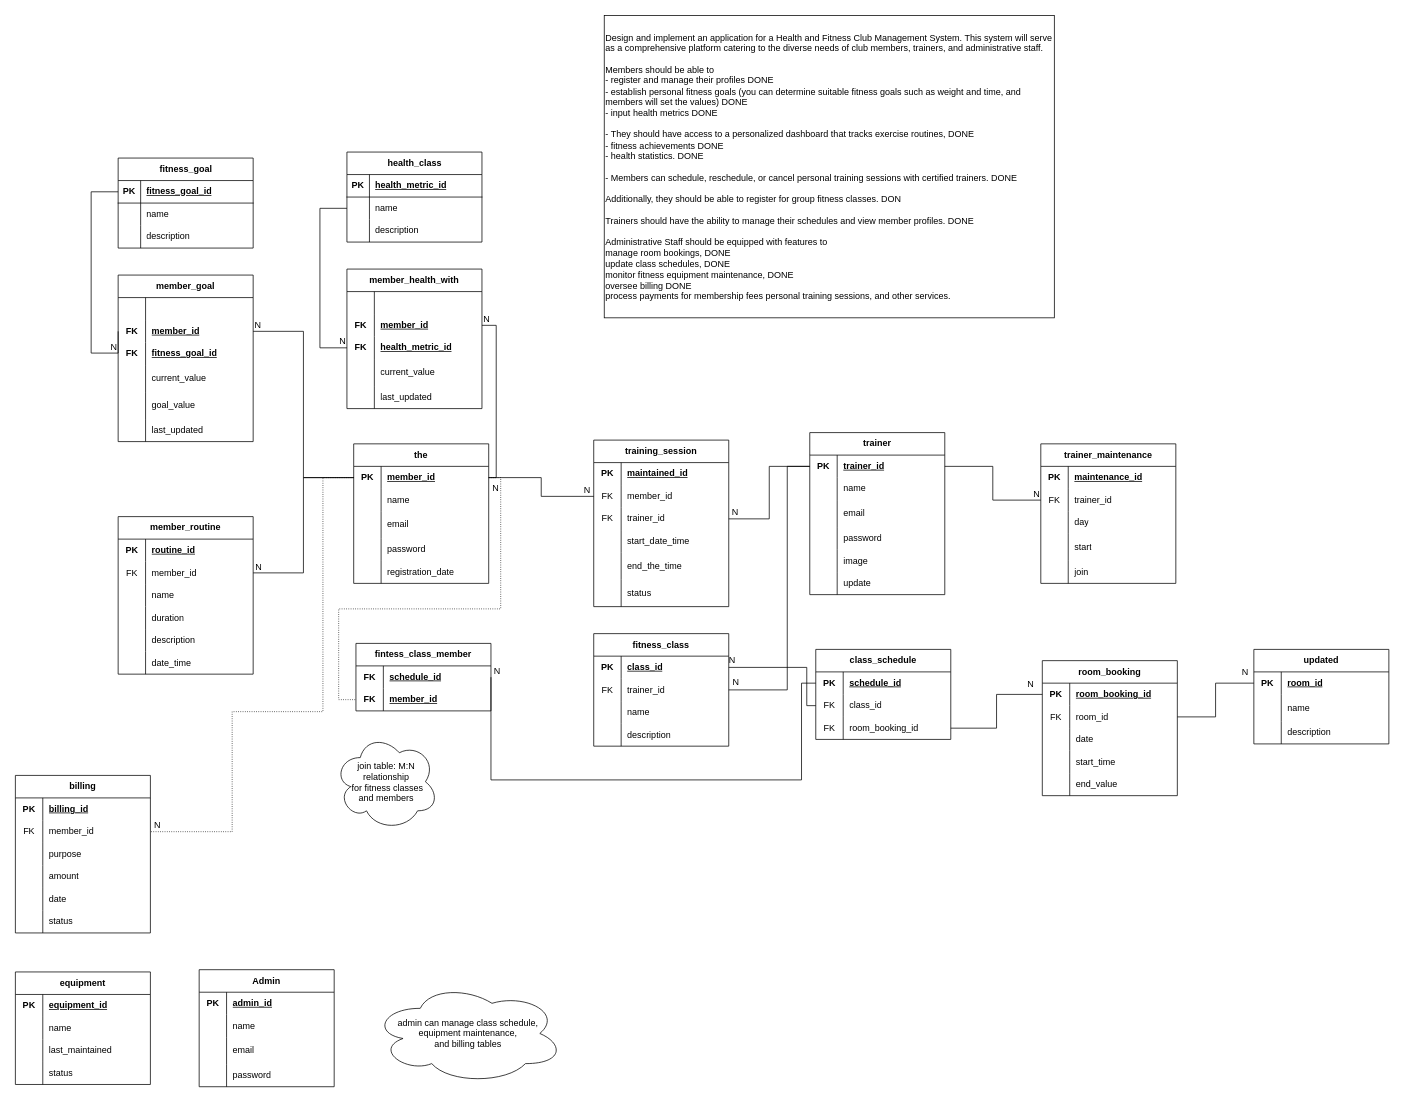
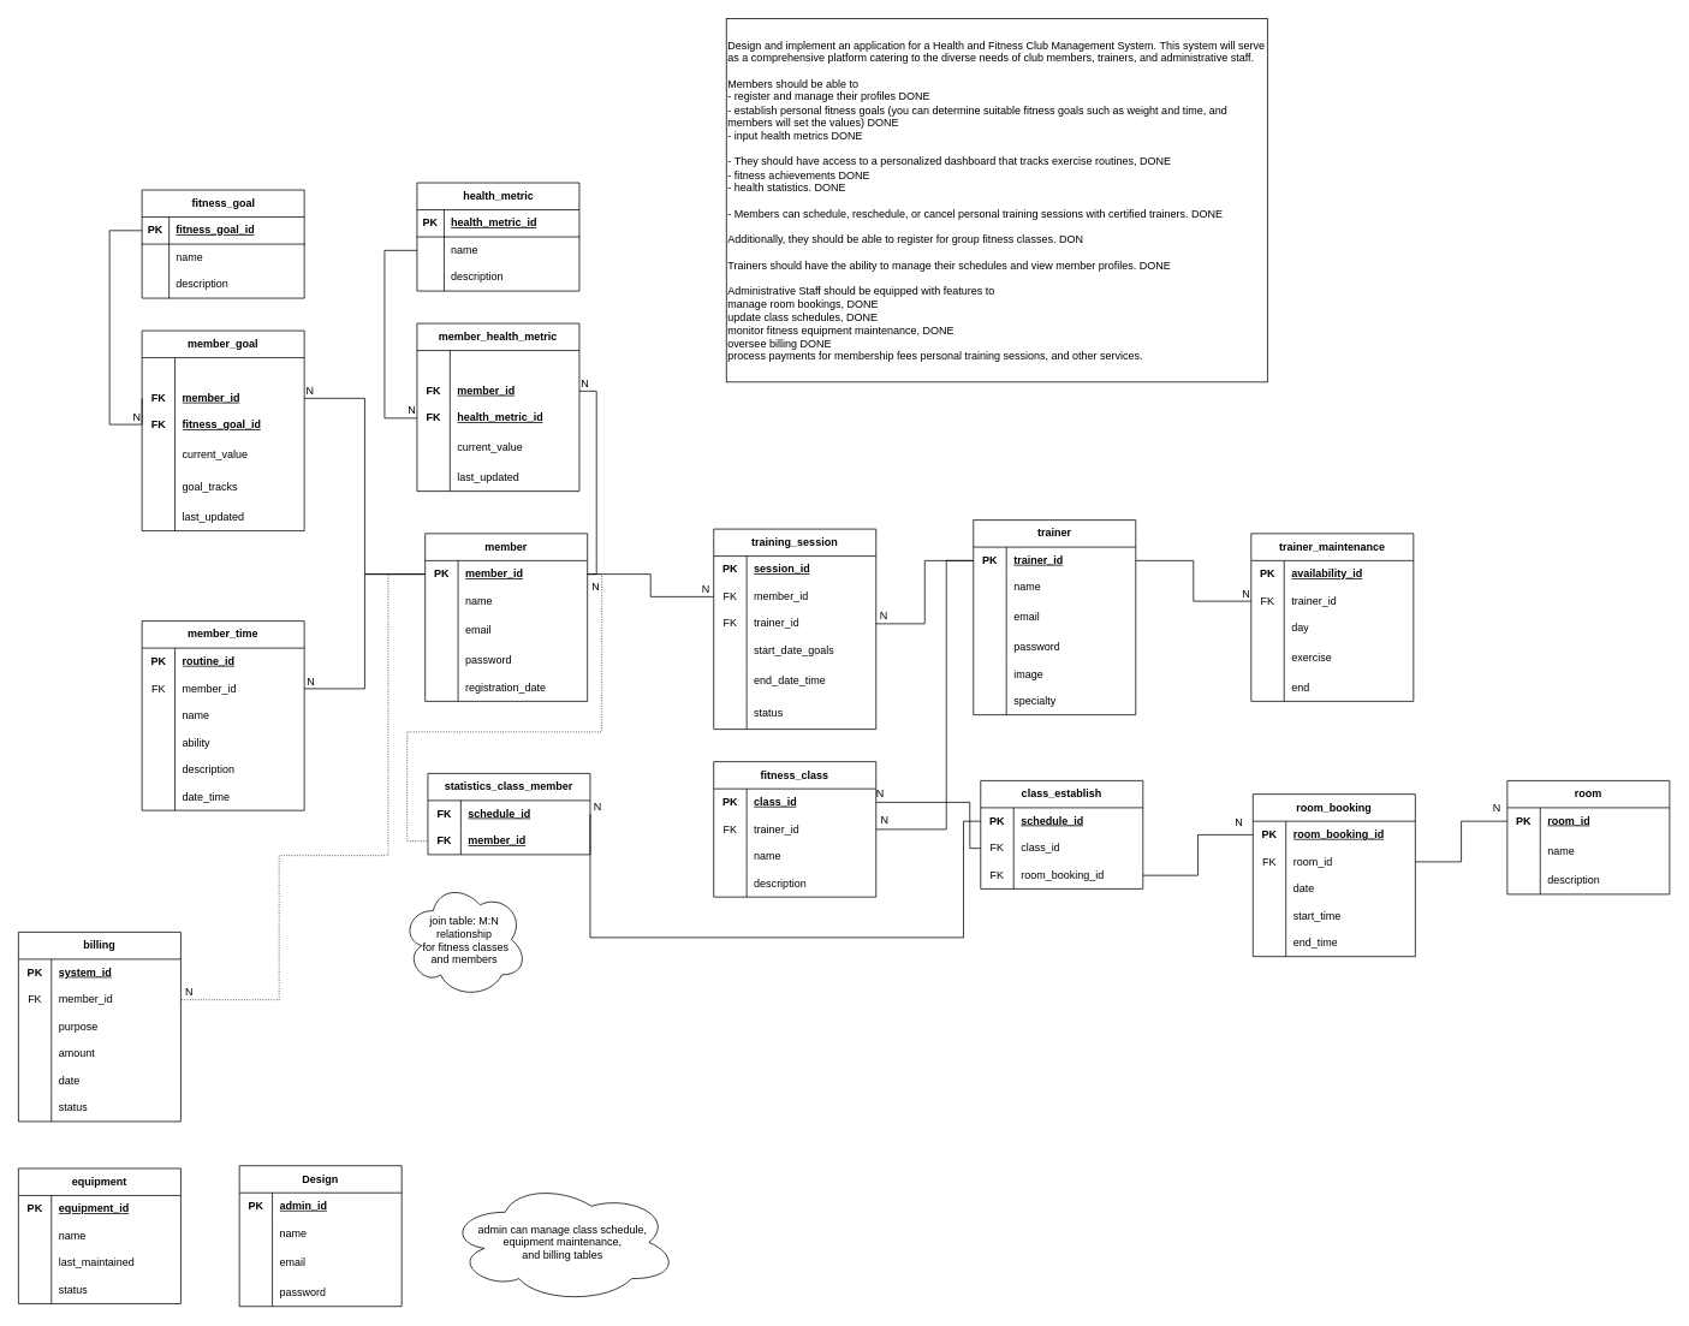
- <mxCell id="159" value="health_class" style="shape=table;startSize=30;container=1;collapsible=1;childLayout=tableLayout;fixedRows=1;rowLines=0;fontStyle=1;align=center;resizeLast=1;html=1;" parent="1" vertex="1"><mxGeometry x="462" y="202" width="180" height="120" as="geometry" /></mxCell>
+ <mxCell id="159" value="health_metric" style="shape=table;startSize=30;container=1;collapsible=1;childLayout=tableLayout;fixedRows=1;rowLines=0;fontStyle=1;align=center;resizeLast=1;html=1;" parent="1" vertex="1"><mxGeometry x="462" y="202" width="180" height="120" as="geometry" /></mxCell>
- <mxCell id="53" value="member_health_with" style="shape=table;startSize=30;container=1;collapsible=1;childLayout=tableLayout;fixedRows=1;rowLines=0;fontStyle=1;align=center;resizeLast=1;html=1;whiteSpace=wrap;" parent="1" vertex="1"><mxGeometry x="462" y="358" width="180" height="186" as="geometry" /></mxCell>
+ <mxCell id="53" value="member_health_metric" style="shape=table;startSize=30;container=1;collapsible=1;childLayout=tableLayout;fixedRows=1;rowLines=0;fontStyle=1;align=center;resizeLast=1;html=1;whiteSpace=wrap;" parent="1" vertex="1"><mxGeometry x="462" y="358" width="180" height="186" as="geometry" /></mxCell>
- <mxCell id="186" value="goal_value" style="shape=partialRectangle;connectable=0;fillColor=none;top=0;left=0;bottom=0;right=0;align=left;spacingLeft=6;overflow=hidden;html=1;whiteSpace=wrap;" parent="184" vertex="1"><mxGeometry x="36.55" width="143.45" height="36" as="geometry"><mxRectangle width="143.45" height="36" as="alternateBounds" /></mxGeometry></mxCell>
+ <mxCell id="186" value="goal_tracks" style="shape=partialRectangle;connectable=0;fillColor=none;top=0;left=0;bottom=0;right=0;align=left;spacingLeft=6;overflow=hidden;html=1;whiteSpace=wrap;" parent="184" vertex="1"><mxGeometry x="36.55" width="143.45" height="36" as="geometry"><mxRectangle width="143.45" height="36" as="alternateBounds" /></mxGeometry></mxCell>
- <mxCell id="2" value="the" style="shape=table;startSize=30;container=1;collapsible=1;childLayout=tableLayout;fixedRows=1;rowLines=0;fontStyle=1;align=center;resizeLast=1;html=1;whiteSpace=wrap;" parent="1" vertex="1"><mxGeometry x="471" y="591" width="180" height="186" as="geometry" /></mxCell>
+ <mxCell id="2" value="member" style="shape=table;startSize=30;container=1;collapsible=1;childLayout=tableLayout;fixedRows=1;rowLines=0;fontStyle=1;align=center;resizeLast=1;html=1;whiteSpace=wrap;" parent="1" vertex="1"><mxGeometry x="471" y="591" width="180" height="186" as="geometry" /></mxCell>
- <mxCell id="91" value="maintained_id" style="shape=partialRectangle;connectable=0;fillColor=none;top=0;left=0;bottom=0;right=0;align=left;spacingLeft=6;fontStyle=5;overflow=hidden;html=1;whiteSpace=wrap;" parent="89" vertex="1"><mxGeometry x="36.55" width="143.45" height="30" as="geometry"><mxRectangle width="143.45" height="30" as="alternateBounds" /></mxGeometry></mxCell>
+ <mxCell id="91" value="session_id" style="shape=partialRectangle;connectable=0;fillColor=none;top=0;left=0;bottom=0;right=0;align=left;spacingLeft=6;fontStyle=5;overflow=hidden;html=1;whiteSpace=wrap;" parent="89" vertex="1"><mxGeometry x="36.55" width="143.45" height="30" as="geometry"><mxRectangle width="143.45" height="30" as="alternateBounds" /></mxGeometry></mxCell>
- <mxCell id="40" value="maintenance_id" style="shape=partialRectangle;connectable=0;fillColor=none;top=0;left=0;bottom=0;right=0;align=left;spacingLeft=6;fontStyle=5;overflow=hidden;html=1;whiteSpace=wrap;" parent="38" vertex="1"><mxGeometry x="36.55" width="143.45" height="30" as="geometry"><mxRectangle width="143.45" height="30" as="alternateBounds" /></mxGeometry></mxCell>
+ <mxCell id="40" value="availability_id" style="shape=partialRectangle;connectable=0;fillColor=none;top=0;left=0;bottom=0;right=0;align=left;spacingLeft=6;fontStyle=5;overflow=hidden;html=1;whiteSpace=wrap;" parent="38" vertex="1"><mxGeometry x="36.55" width="143.45" height="30" as="geometry"><mxRectangle width="143.45" height="30" as="alternateBounds" /></mxGeometry></mxCell>
- <mxCell id="69" value="member_routine" style="shape=table;startSize=30;container=1;collapsible=1;childLayout=tableLayout;fixedRows=1;rowLines=0;fontStyle=1;align=center;resizeLast=1;html=1;whiteSpace=wrap;" parent="1" vertex="1"><mxGeometry x="157" y="688" width="180" height="210" as="geometry" /></mxCell>
+ <mxCell id="69" value="member_time" style="shape=table;startSize=30;container=1;collapsible=1;childLayout=tableLayout;fixedRows=1;rowLines=0;fontStyle=1;align=center;resizeLast=1;html=1;whiteSpace=wrap;" parent="1" vertex="1"><mxGeometry x="157" y="688" width="180" height="210" as="geometry" /></mxCell>
- <mxCell id="100" value="start_date_time" style="shape=partialRectangle;connectable=0;fillColor=none;top=0;left=0;bottom=0;right=0;align=left;spacingLeft=6;overflow=hidden;html=1;whiteSpace=wrap;" parent="98" vertex="1"><mxGeometry x="36.55" width="143.45" height="30" as="geometry"><mxRectangle width="143.45" height="30" as="alternateBounds" /></mxGeometry></mxCell>
+ <mxCell id="100" value="start_date_goals" style="shape=partialRectangle;connectable=0;fillColor=none;top=0;left=0;bottom=0;right=0;align=left;spacingLeft=6;overflow=hidden;html=1;whiteSpace=wrap;" parent="98" vertex="1"><mxGeometry x="36.55" width="143.45" height="30" as="geometry"><mxRectangle width="143.45" height="30" as="alternateBounds" /></mxGeometry></mxCell>
- <mxCell id="49" value="start" style="shape=partialRectangle;connectable=0;fillColor=none;top=0;left=0;bottom=0;right=0;align=left;spacingLeft=6;overflow=hidden;html=1;whiteSpace=wrap;" parent="47" vertex="1"><mxGeometry x="36.55" width="143.45" height="36" as="geometry"><mxRectangle width="143.45" height="36" as="alternateBounds" /></mxGeometry></mxCell>
+ <mxCell id="49" value="exercise" style="shape=partialRectangle;connectable=0;fillColor=none;top=0;left=0;bottom=0;right=0;align=left;spacingLeft=6;overflow=hidden;html=1;whiteSpace=wrap;" parent="47" vertex="1"><mxGeometry x="36.55" width="143.45" height="36" as="geometry"><mxRectangle width="143.45" height="36" as="alternateBounds" /></mxGeometry></mxCell>
- <mxCell id="103" value="end_the_time" style="shape=partialRectangle;connectable=0;fillColor=none;top=0;left=0;bottom=0;right=0;align=left;spacingLeft=6;overflow=hidden;html=1;whiteSpace=wrap;" parent="101" vertex="1"><mxGeometry x="36.55" width="143.45" height="36" as="geometry"><mxRectangle width="143.45" height="36" as="alternateBounds" /></mxGeometry></mxCell>
+ <mxCell id="103" value="end_date_time" style="shape=partialRectangle;connectable=0;fillColor=none;top=0;left=0;bottom=0;right=0;align=left;spacingLeft=6;overflow=hidden;html=1;whiteSpace=wrap;" parent="101" vertex="1"><mxGeometry x="36.55" width="143.45" height="36" as="geometry"><mxRectangle width="143.45" height="36" as="alternateBounds" /></mxGeometry></mxCell>
- <mxCell id="52" value="join" style="shape=partialRectangle;connectable=0;fillColor=none;top=0;left=0;bottom=0;right=0;align=left;spacingLeft=6;overflow=hidden;html=1;whiteSpace=wrap;" parent="50" vertex="1"><mxGeometry x="36.55" width="143.45" height="30" as="geometry"><mxRectangle width="143.45" height="30" as="alternateBounds" /></mxGeometry></mxCell>
+ <mxCell id="52" value="end" style="shape=partialRectangle;connectable=0;fillColor=none;top=0;left=0;bottom=0;right=0;align=left;spacingLeft=6;overflow=hidden;html=1;whiteSpace=wrap;" parent="50" vertex="1"><mxGeometry x="36.55" width="143.45" height="30" as="geometry"><mxRectangle width="143.45" height="30" as="alternateBounds" /></mxGeometry></mxCell>
- <mxCell id="36" value="update" style="shape=partialRectangle;connectable=0;fillColor=none;top=0;left=0;bottom=0;right=0;align=left;spacingLeft=6;overflow=hidden;html=1;whiteSpace=wrap;" parent="34" vertex="1"><mxGeometry x="36.55" width="143.45" height="30" as="geometry"><mxRectangle width="143.45" height="30" as="alternateBounds" /></mxGeometry></mxCell>
+ <mxCell id="36" value="specialty" style="shape=partialRectangle;connectable=0;fillColor=none;top=0;left=0;bottom=0;right=0;align=left;spacingLeft=6;overflow=hidden;html=1;whiteSpace=wrap;" parent="34" vertex="1"><mxGeometry x="36.55" width="143.45" height="30" as="geometry"><mxRectangle width="143.45" height="30" as="alternateBounds" /></mxGeometry></mxCell>
- <mxCell id="81" value="duration" style="shape=partialRectangle;connectable=0;fillColor=none;top=0;left=0;bottom=0;right=0;align=left;spacingLeft=6;overflow=hidden;html=1;whiteSpace=wrap;" parent="79" vertex="1"><mxGeometry x="36.55" width="143.45" height="30" as="geometry"><mxRectangle width="143.45" height="30" as="alternateBounds" /></mxGeometry></mxCell>
+ <mxCell id="81" value="ability" style="shape=partialRectangle;connectable=0;fillColor=none;top=0;left=0;bottom=0;right=0;align=left;spacingLeft=6;overflow=hidden;html=1;whiteSpace=wrap;" parent="79" vertex="1"><mxGeometry x="36.55" width="143.45" height="30" as="geometry"><mxRectangle width="143.45" height="30" as="alternateBounds" /></mxGeometry></mxCell>
- <mxCell id="202" value="fintess_class_member" style="shape=table;startSize=30;container=1;collapsible=1;childLayout=tableLayout;fixedRows=1;rowLines=0;fontStyle=1;align=center;resizeLast=1;html=1;whiteSpace=wrap;" parent="1" vertex="1"><mxGeometry x="474" y="857" width="180" height="90" as="geometry" /></mxCell>
+ <mxCell id="202" value="statistics_class_member" style="shape=table;startSize=30;container=1;collapsible=1;childLayout=tableLayout;fixedRows=1;rowLines=0;fontStyle=1;align=center;resizeLast=1;html=1;whiteSpace=wrap;" parent="1" vertex="1"><mxGeometry x="474" y="857" width="180" height="90" as="geometry" /></mxCell>
- <mxCell id="133" value="class_schedule" style="shape=table;startSize=30;container=1;collapsible=1;childLayout=tableLayout;fixedRows=1;rowLines=0;fontStyle=1;align=center;resizeLast=1;html=1;whiteSpace=wrap;" parent="1" vertex="1"><mxGeometry x="1087" y="865" width="180" height="120" as="geometry" /></mxCell>
+ <mxCell id="133" value="class_establish" style="shape=table;startSize=30;container=1;collapsible=1;childLayout=tableLayout;fixedRows=1;rowLines=0;fontStyle=1;align=center;resizeLast=1;html=1;whiteSpace=wrap;" parent="1" vertex="1"><mxGeometry x="1087" y="865" width="180" height="120" as="geometry" /></mxCell>
- <mxCell id="210" value="updated" style="shape=table;startSize=30;container=1;collapsible=1;childLayout=tableLayout;fixedRows=1;rowLines=0;fontStyle=1;align=center;resizeLast=1;html=1;whiteSpace=wrap;" parent="1" vertex="1"><mxGeometry x="1671" y="865" width="180" height="126" as="geometry" /></mxCell>
+ <mxCell id="210" value="room" style="shape=table;startSize=30;container=1;collapsible=1;childLayout=tableLayout;fixedRows=1;rowLines=0;fontStyle=1;align=center;resizeLast=1;html=1;whiteSpace=wrap;" parent="1" vertex="1"><mxGeometry x="1671" y="865" width="180" height="126" as="geometry" /></mxCell>
- <mxCell id="158" value="end_value" style="shape=partialRectangle;connectable=0;fillColor=none;top=0;left=0;bottom=0;right=0;align=left;spacingLeft=6;overflow=hidden;html=1;whiteSpace=wrap;" parent="156" vertex="1"><mxGeometry x="36.55" width="143.45" height="30" as="geometry"><mxRectangle width="143.45" height="30" as="alternateBounds" /></mxGeometry></mxCell>
+ <mxCell id="158" value="end_time" style="shape=partialRectangle;connectable=0;fillColor=none;top=0;left=0;bottom=0;right=0;align=left;spacingLeft=6;overflow=hidden;html=1;whiteSpace=wrap;" parent="156" vertex="1"><mxGeometry x="36.55" width="143.45" height="30" as="geometry"><mxRectangle width="143.45" height="30" as="alternateBounds" /></mxGeometry></mxCell>
- <mxCell id="249" value="billing_id" style="shape=partialRectangle;connectable=0;fillColor=none;top=0;left=0;bottom=0;right=0;align=left;spacingLeft=6;fontStyle=5;overflow=hidden;html=1;whiteSpace=wrap;" parent="247" vertex="1"><mxGeometry x="36.55" width="143.45" height="30" as="geometry"><mxRectangle width="143.45" height="30" as="alternateBounds" /></mxGeometry></mxCell>
+ <mxCell id="249" value="system_id" style="shape=partialRectangle;connectable=0;fillColor=none;top=0;left=0;bottom=0;right=0;align=left;spacingLeft=6;fontStyle=5;overflow=hidden;html=1;whiteSpace=wrap;" parent="247" vertex="1"><mxGeometry x="36.55" width="143.45" height="30" as="geometry"><mxRectangle width="143.45" height="30" as="alternateBounds" /></mxGeometry></mxCell>
- <mxCell id="120" value="Admin" style="shape=table;startSize=30;container=1;collapsible=1;childLayout=tableLayout;fixedRows=1;rowLines=0;fontStyle=1;align=center;resizeLast=1;html=1;whiteSpace=wrap;" parent="1" vertex="1"><mxGeometry x="265" y="1292" width="180" height="156" as="geometry" /></mxCell>
+ <mxCell id="120" value="Design" style="shape=table;startSize=30;container=1;collapsible=1;childLayout=tableLayout;fixedRows=1;rowLines=0;fontStyle=1;align=center;resizeLast=1;html=1;whiteSpace=wrap;" parent="1" vertex="1"><mxGeometry x="265" y="1292" width="180" height="156" as="geometry" /></mxCell>
